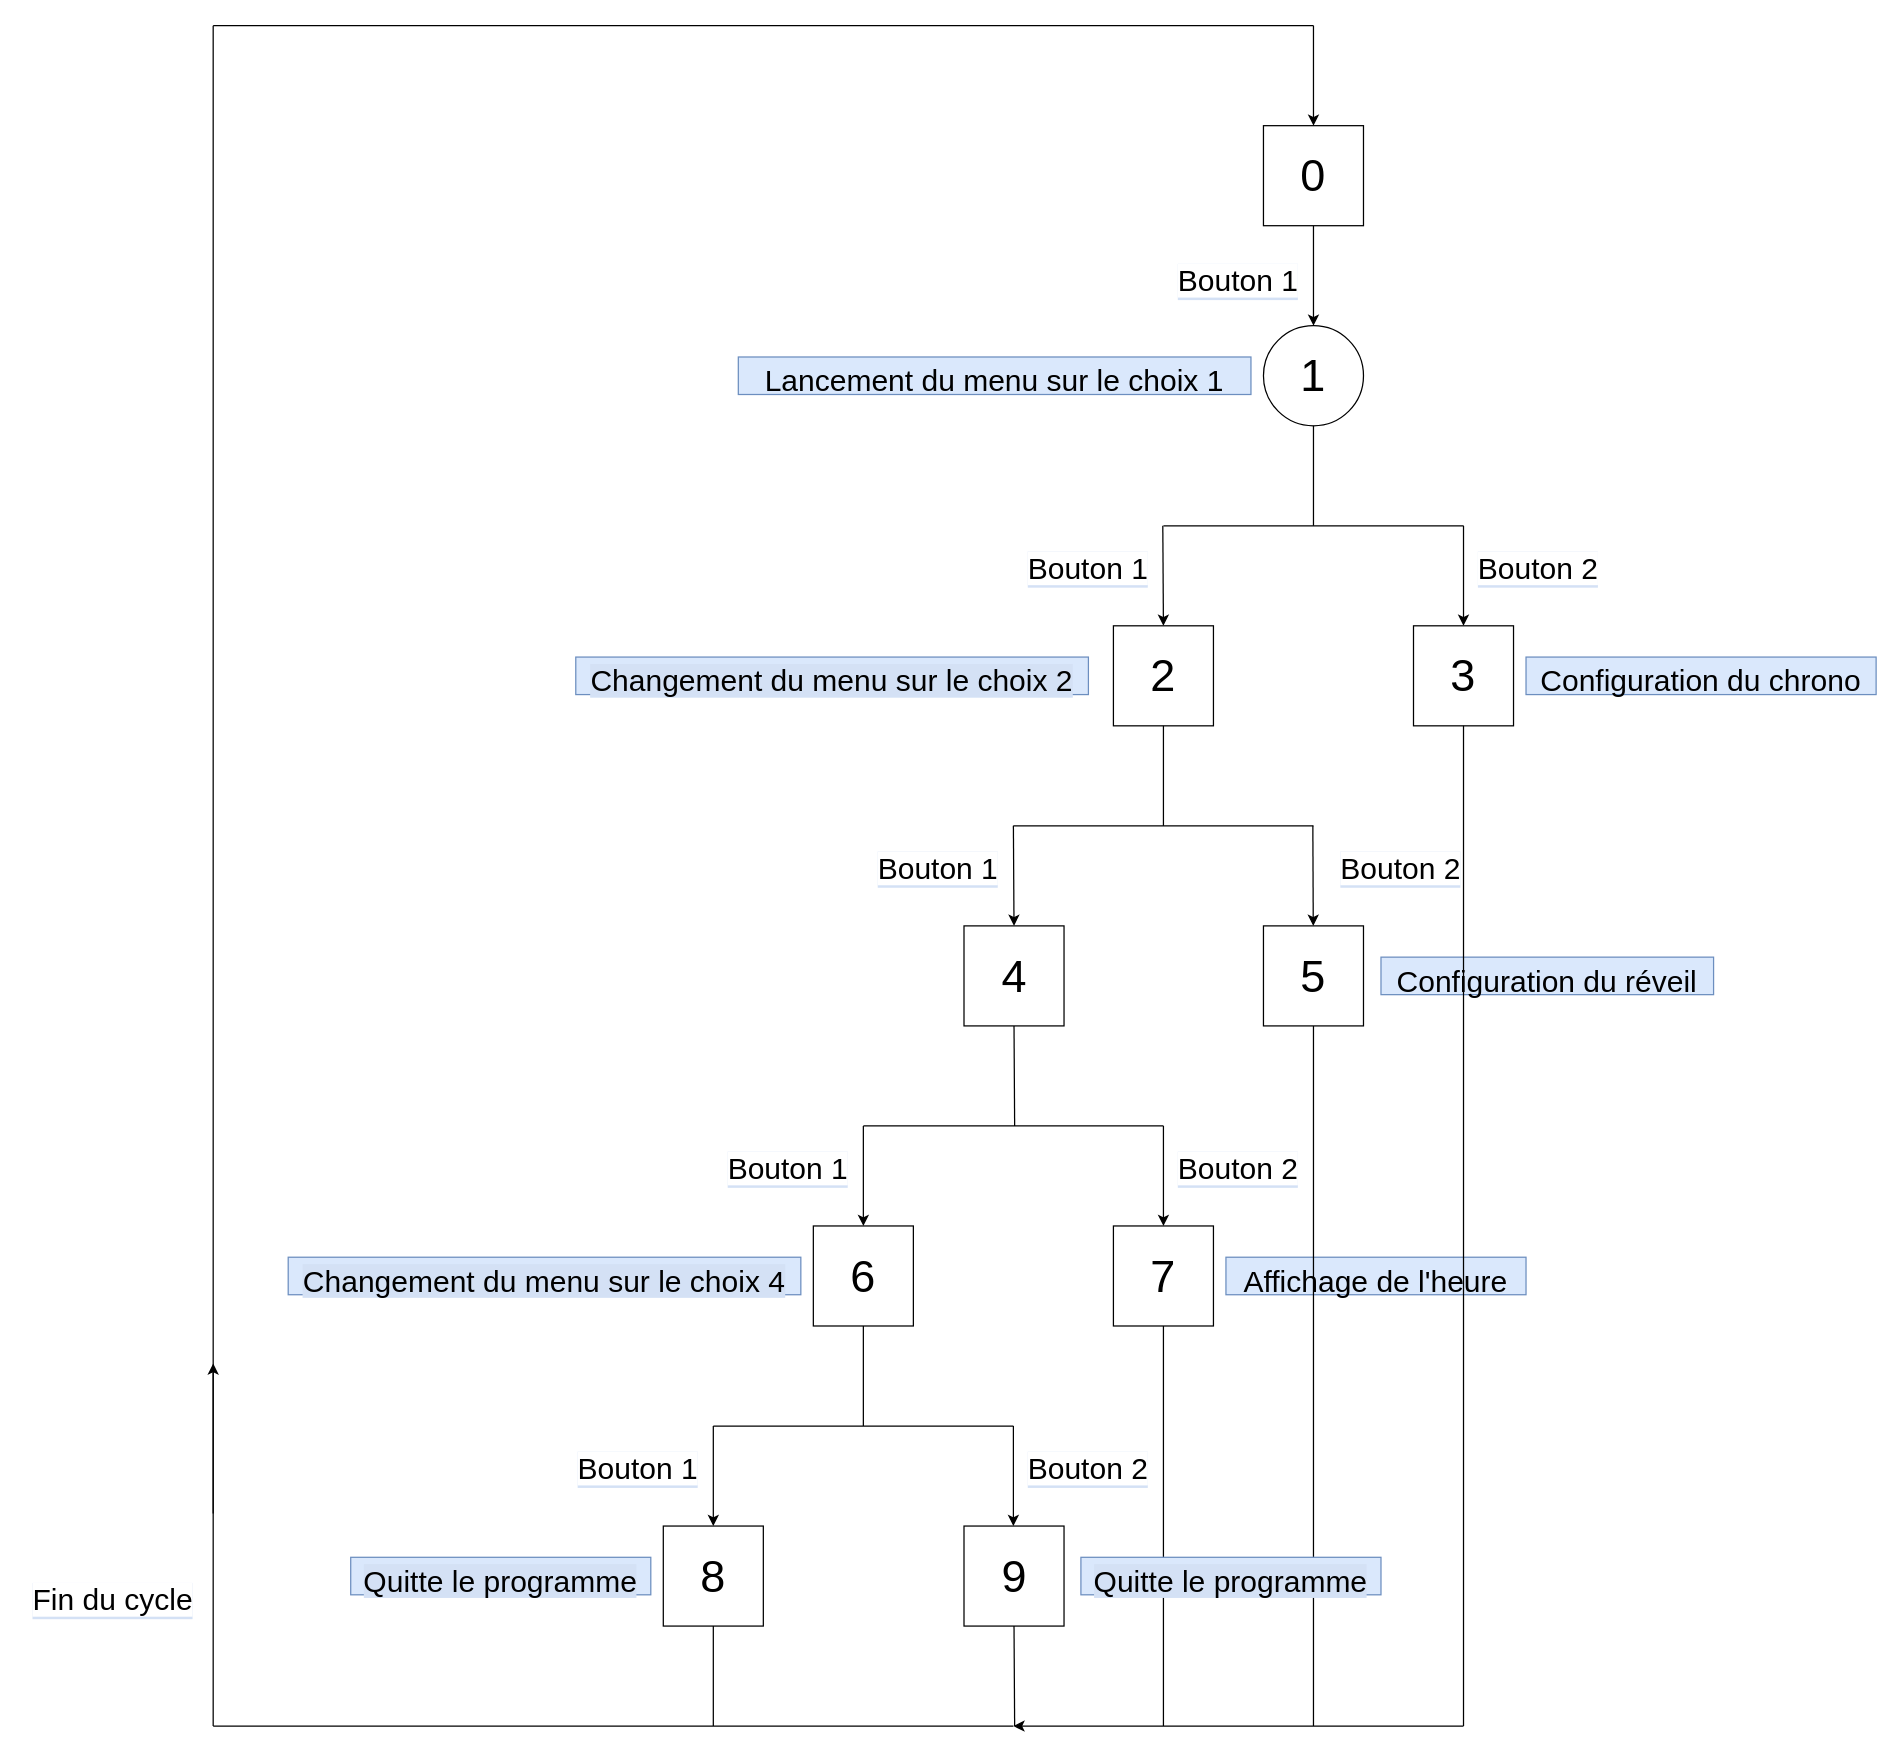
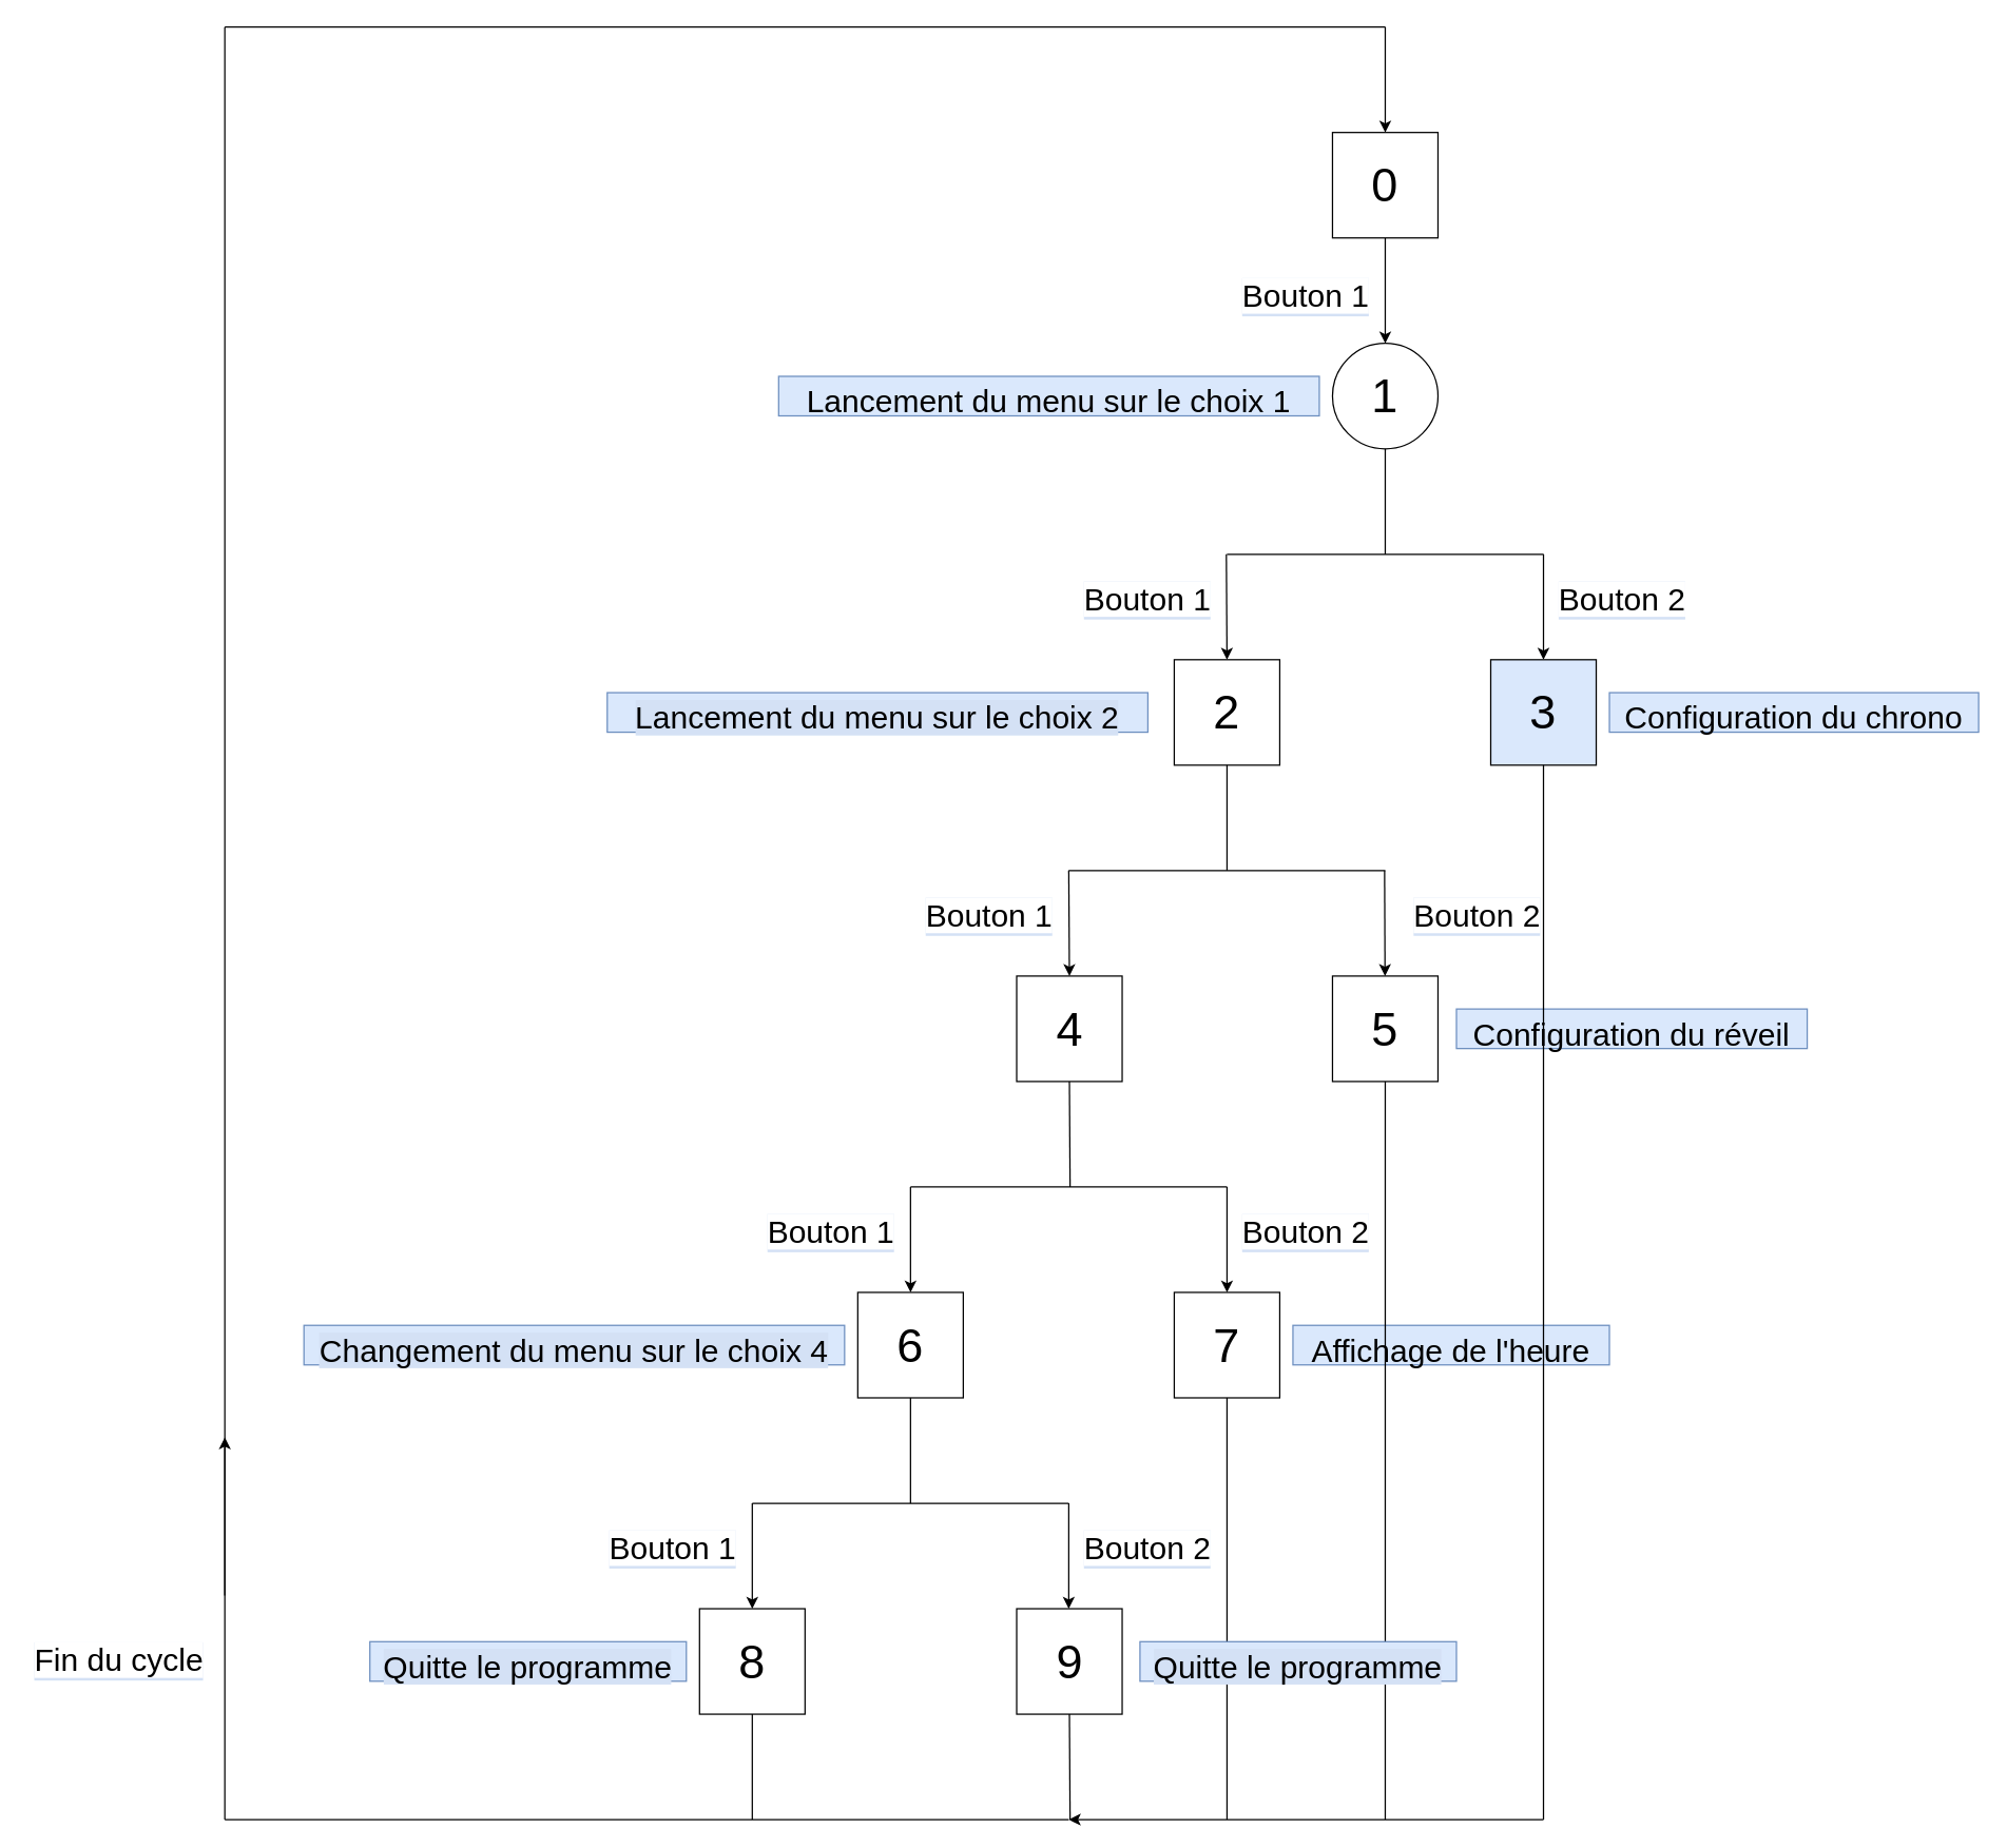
- <mxCell id="21" value="&lt;font style=&quot;font-size: 24px; background-color: rgb(212, 225, 245);&quot;&gt;Changement du menu sur le choix 2&lt;/font&gt;" style="text;html=1;align=center;verticalAlign=middle;whiteSpace=wrap;rounded=0;fontSize=36;shadow=0;fillColor=#dae8fc;strokeColor=#6c8ebf;" vertex="1" parent="1"><mxGeometry x="460" y="525" width="410" height="30" as="geometry" /></mxCell>
+ <mxCell id="21" value="&lt;font style=&quot;font-size: 24px; background-color: rgb(212, 225, 245);&quot;&gt;Lancement du menu sur le choix 2&lt;/font&gt;" style="text;html=1;align=center;verticalAlign=middle;whiteSpace=wrap;rounded=0;fontSize=36;shadow=0;fillColor=#dae8fc;strokeColor=#6c8ebf;" vertex="1" parent="1"><mxGeometry x="460" y="525" width="410" height="30" as="geometry" /></mxCell>
- <mxCell id="7" value="&lt;font style=&quot;font-size: 36px;&quot;&gt;3&lt;/font&gt;" style="whiteSpace=wrap;html=1;aspect=fixed;" vertex="1" parent="1"><mxGeometry x="1130" y="500" width="80" height="80" as="geometry" /></mxCell>
+ <mxCell id="7" value="&lt;font style=&quot;font-size: 36px;&quot;&gt;3&lt;/font&gt;" style="whiteSpace=wrap;html=1;aspect=fixed;fillColor=#dae8fc;" vertex="1" parent="1"><mxGeometry x="1130" y="500" width="80" height="80" as="geometry" /></mxCell>
- <mxCell id="56" value="&lt;span style=&quot;background-color: rgb(255, 255, 255);&quot;&gt;Fin du cycle&lt;/span&gt;" style="text;html=1;align=center;verticalAlign=middle;whiteSpace=wrap;rounded=0;shadow=0;labelBackgroundColor=#D4E1F5;fontSize=24;" vertex="1" parent="1"><mxGeometry x="20" y="1265" width="140" height="30" as="geometry" /></mxCell>
+ <mxCell id="56" value="&lt;span style=&quot;background-color: rgb(255, 255, 255);&quot;&gt;Fin du cycle&lt;/span&gt;" style="text;html=1;align=center;verticalAlign=middle;whiteSpace=wrap;rounded=0;shadow=0;labelBackgroundColor=#D4E1F5;fontSize=24;" vertex="1" parent="1"><mxGeometry x="20" y="1245" width="140" height="30" as="geometry" /></mxCell>
